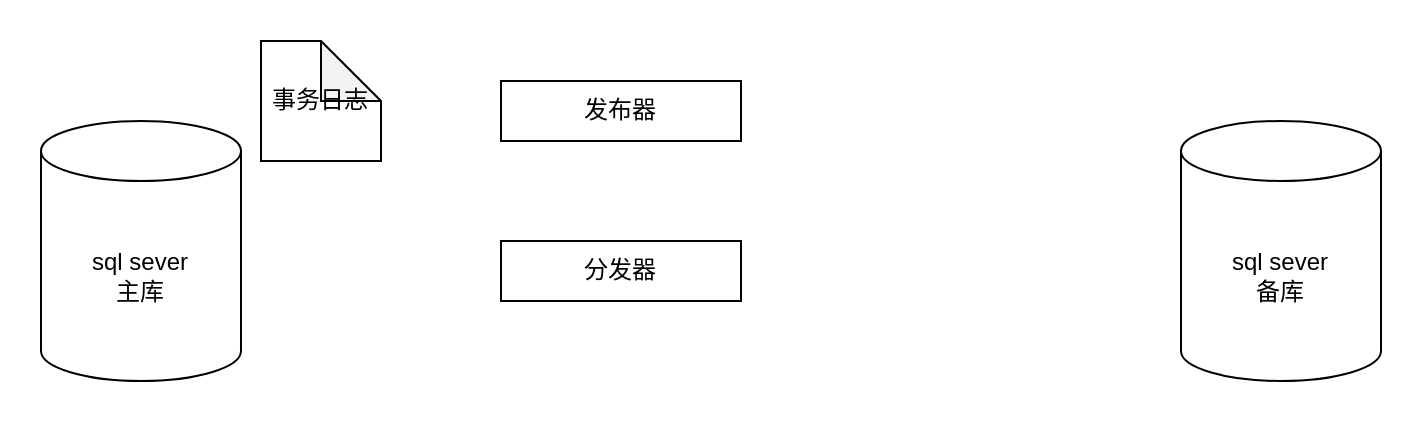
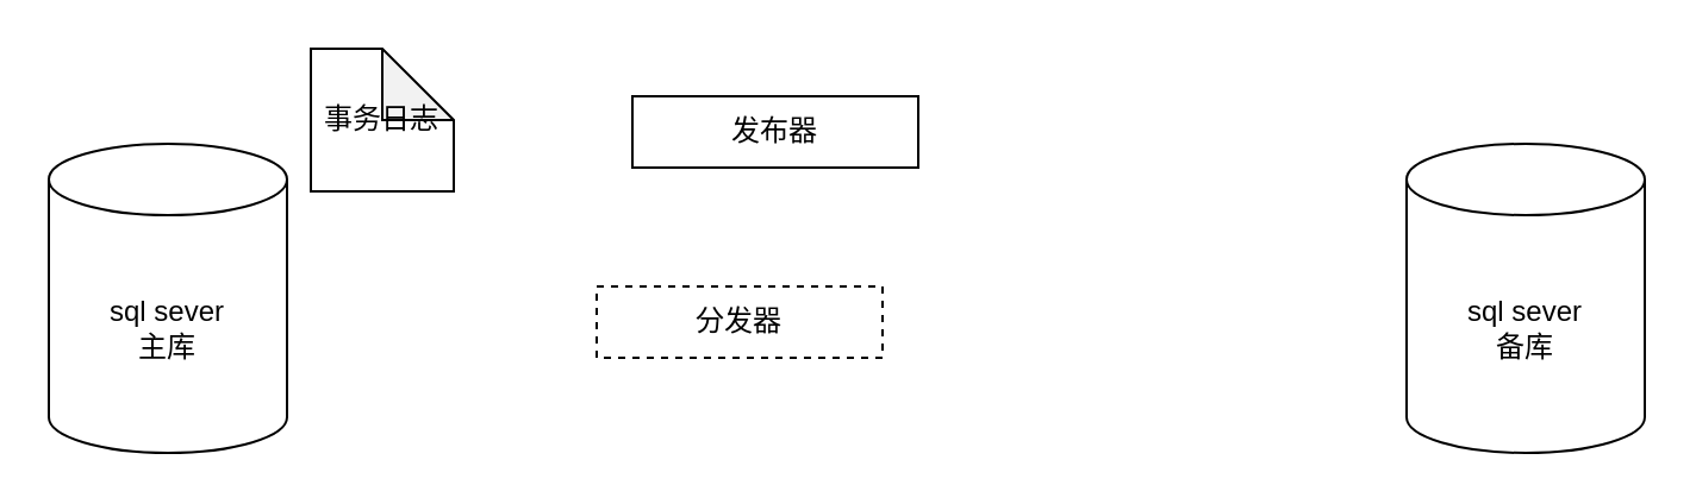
- <mxCell id="4" value="发布器" style="rounded=0;whiteSpace=wrap;html=1;" vertex="1" parent="1"><mxGeometry x="250" y="40" width="120" height="30" as="geometry" /></mxCell>
+ <mxCell id="4" value="发布器" style="rounded=0;whiteSpace=wrap;html=1;" vertex="1" parent="1"><mxGeometry x="265" y="40" width="120" height="30" as="geometry" /></mxCell>
- <mxCell id="5" value="分发器" style="rounded=0;whiteSpace=wrap;html=1;" vertex="1" parent="1"><mxGeometry x="250" y="120" width="120" height="30" as="geometry" /></mxCell>
+ <mxCell id="5" value="分发器" style="rounded=0;whiteSpace=wrap;html=1;dashed=1;" vertex="1" parent="1"><mxGeometry x="250" y="120" width="120" height="30" as="geometry" /></mxCell>
